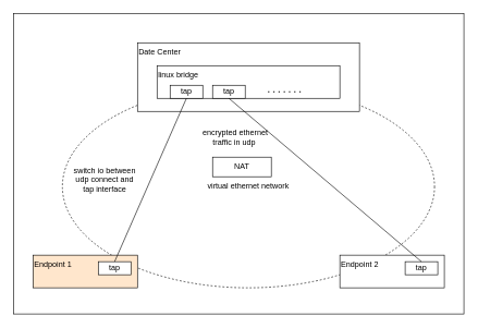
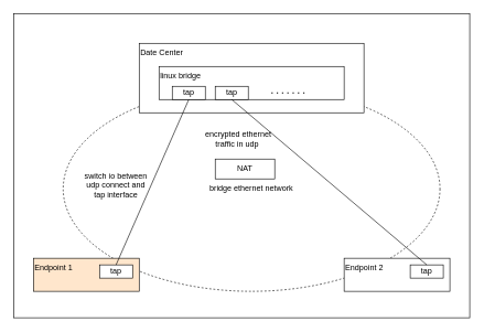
- <mxCell id="17" value="switch io between udp connect and tap interface" style="text;html=1;strokeColor=none;fillColor=none;align=center;verticalAlign=middle;whiteSpace=wrap;rounded=0;" parent="1" vertex="1"><mxGeometry x="105" y="245" width="110" height="60" as="geometry" /></mxCell>
+ <mxCell id="17" value="switch io between udp connect and tap interface" style="text;html=1;strokeColor=none;fillColor=none;align=center;verticalAlign=middle;whiteSpace=wrap;rounded=0;" parent="1" vertex="1"><mxGeometry x="120" y="250" width="110" height="60" as="geometry" /></mxCell>
- <mxCell id="3" value="virtual ethernet network" style="ellipse;whiteSpace=wrap;html=1;dashed=1;" parent="1" vertex="1"><mxGeometry x="95" y="130" width="570" height="310" as="geometry" /></mxCell>
+ <mxCell id="3" value="bridge ethernet network" style="ellipse;whiteSpace=wrap;html=1;dashed=1;" parent="1" vertex="1"><mxGeometry x="95" y="130" width="570" height="310" as="geometry" /></mxCell>
